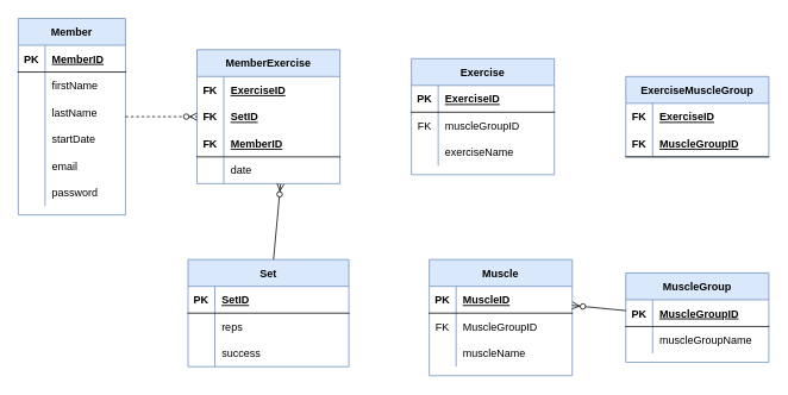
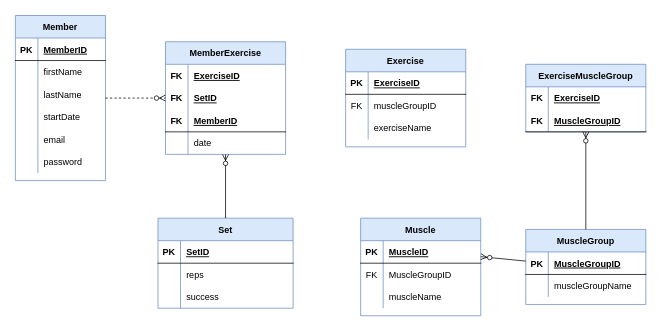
+ <mxCell id="81" value="" style="fontSize=12;html=1;endArrow=ERzeroToMany;endFill=1;rounded=0;" parent="1" source="31" target="52" edge="1"><mxGeometry width="100" height="100" relative="1" as="geometry"><mxPoint x="770" y="260" as="sourcePoint" /><mxPoint x="890" y="250" as="targetPoint" /></mxGeometry></mxCell>
- <mxCell id="69" value="" style="fontSize=12;html=1;endArrow=ERzeroToMany;endFill=1;rounded=0;" parent="1" source="59" target="50" edge="1"><mxGeometry width="100" height="100" relative="1" as="geometry"><mxPoint x="500" y="310" as="sourcePoint" /><mxPoint x="600" y="210" as="targetPoint" /></mxGeometry></mxCell>
+ <mxCell id="69" value="" style="fontSize=12;html=1;endArrow=ERzeroToMany;endFill=1;rounded=0;" parent="1" source="59" target="38" edge="1"><mxGeometry width="100" height="100" relative="1" as="geometry"><mxPoint x="500" y="310" as="sourcePoint" /><mxPoint x="600" y="210" as="targetPoint" /></mxGeometry></mxCell>
